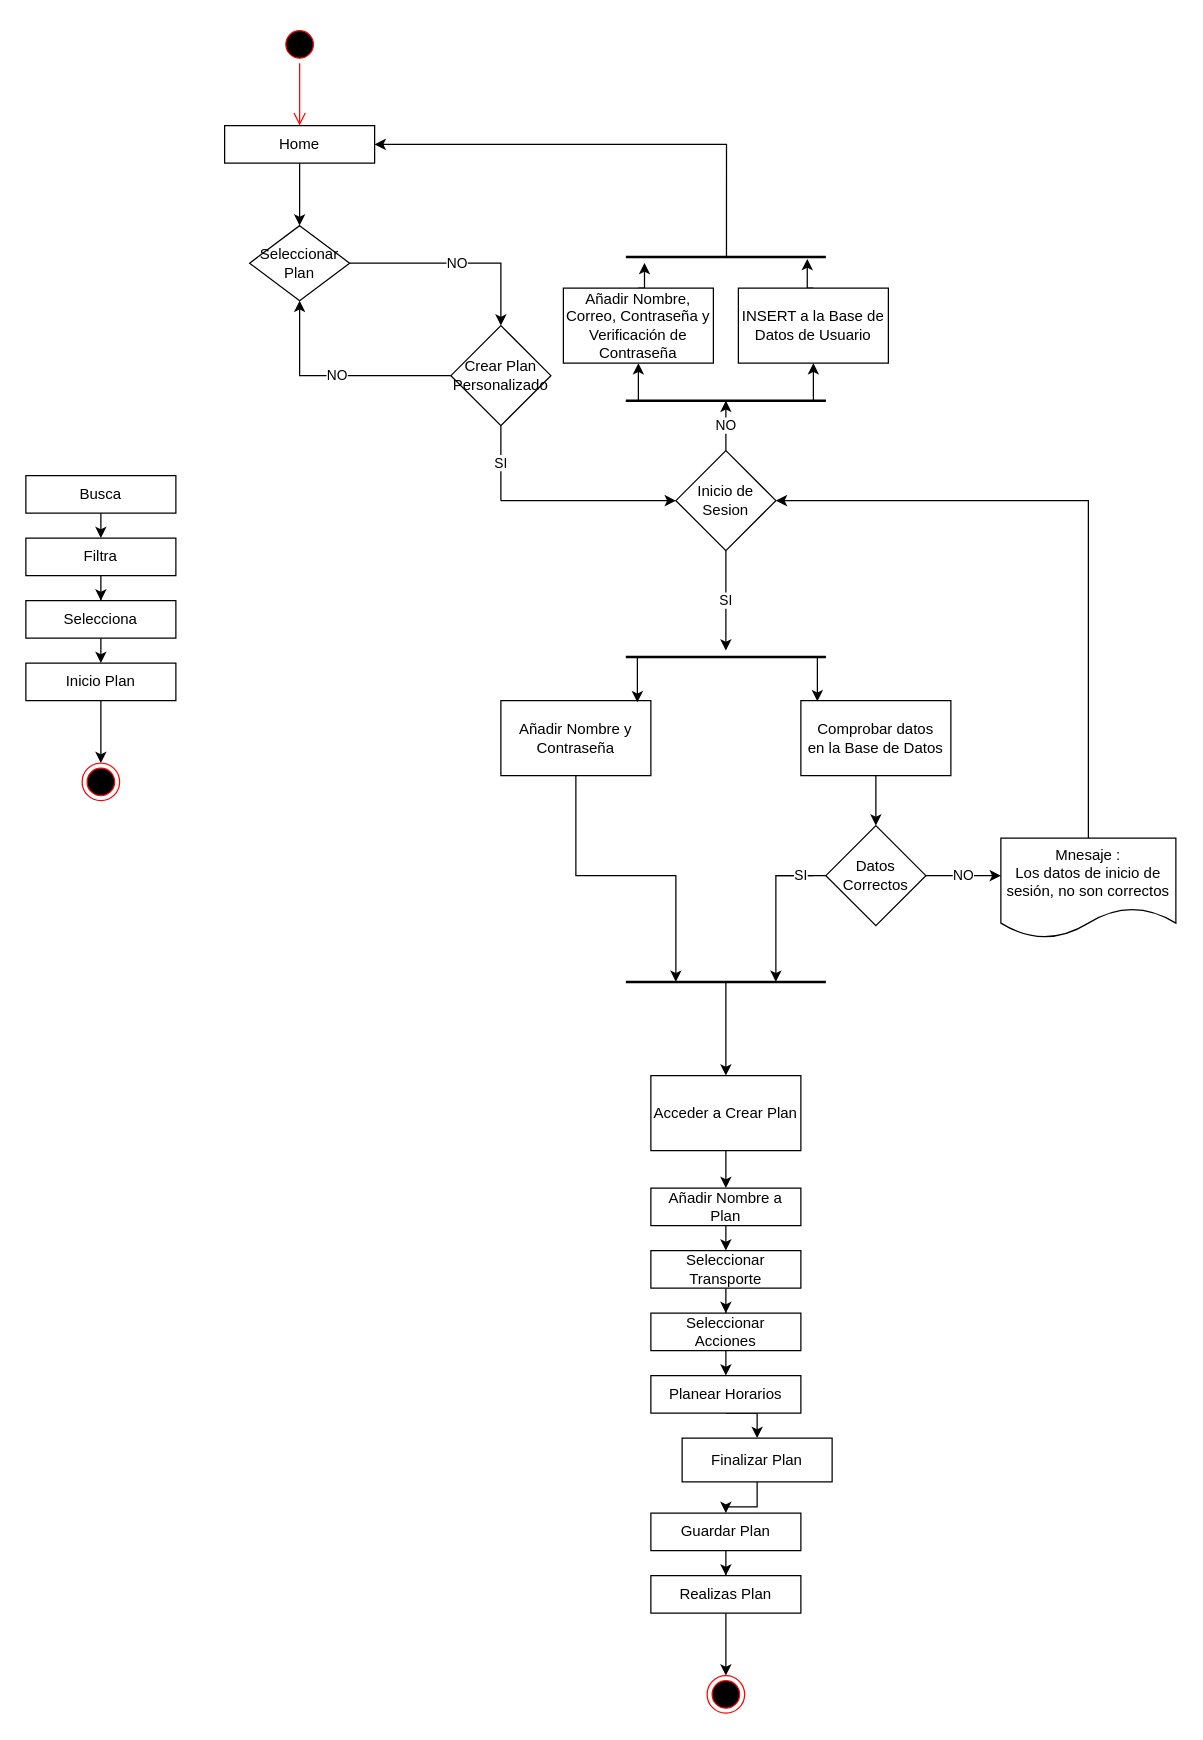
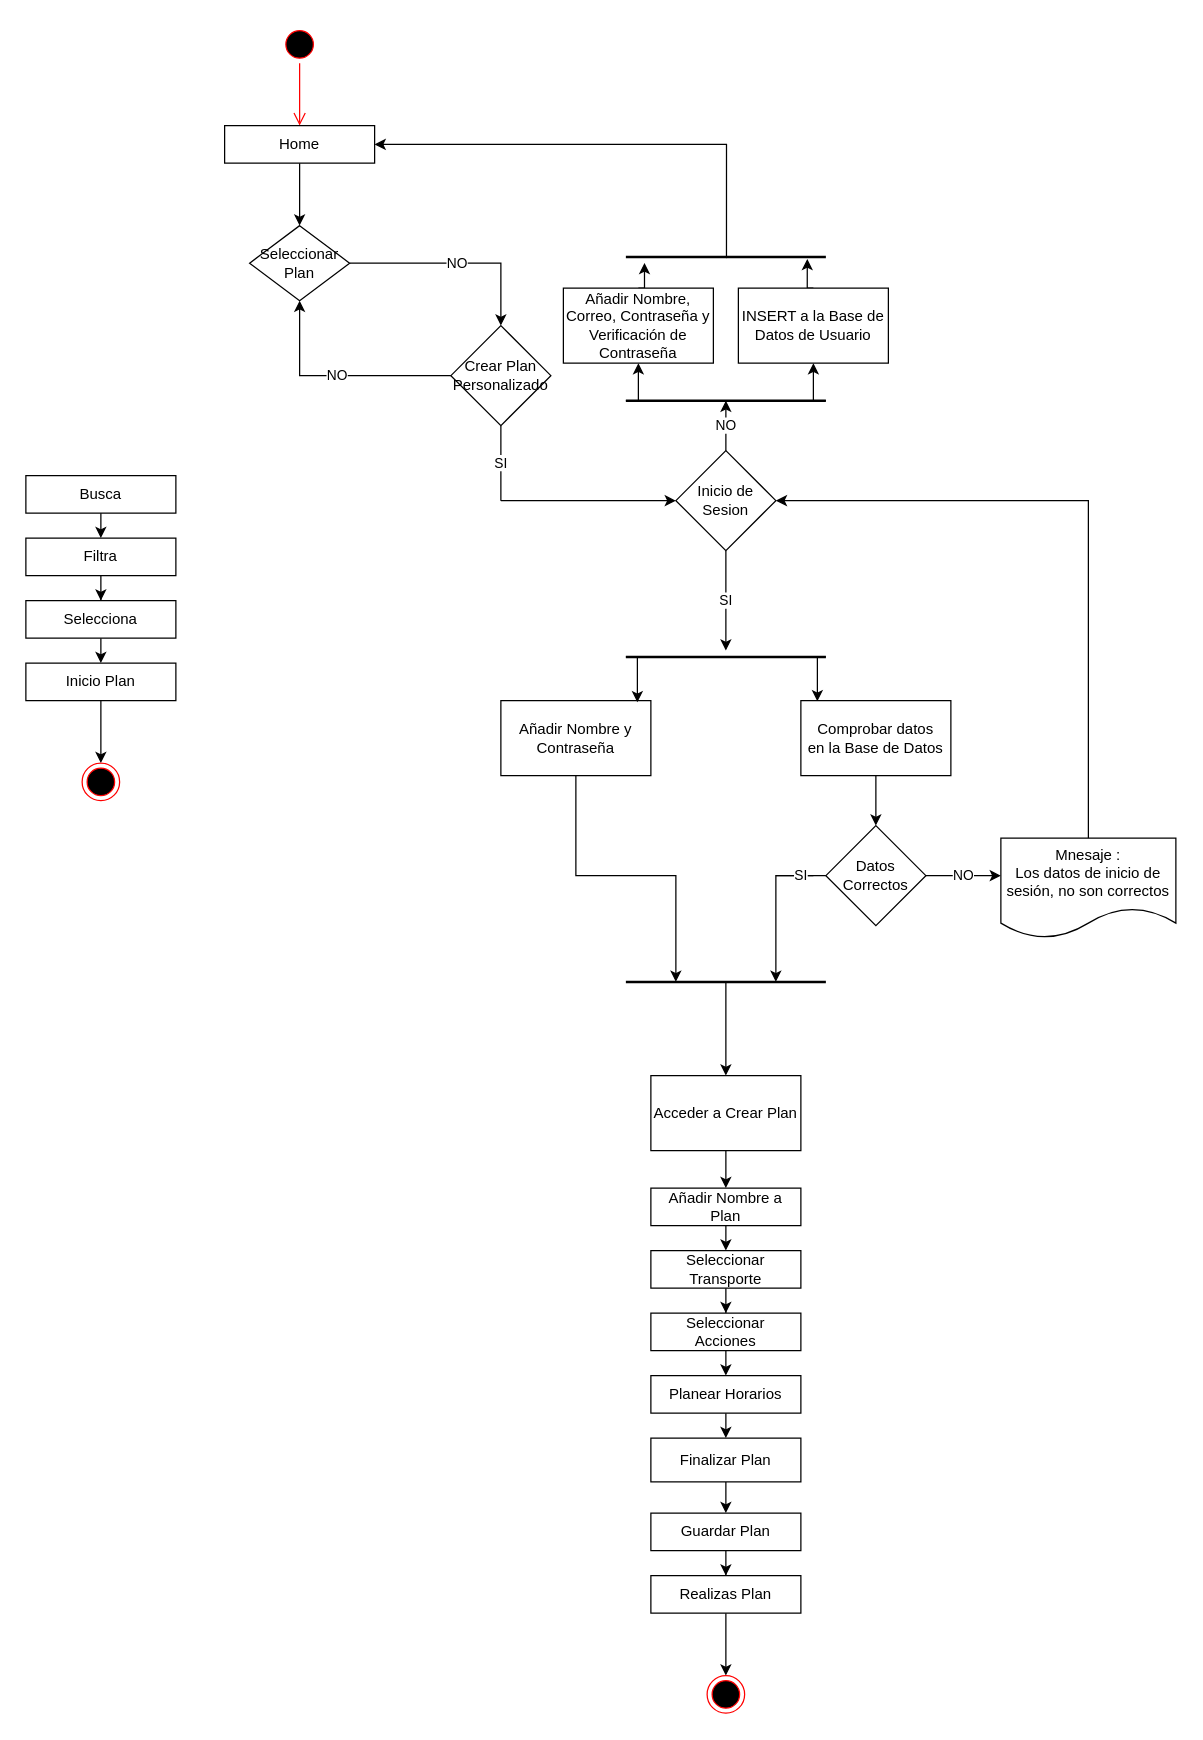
- <mxCell id="24" value="Finalizar Plan" style="rounded=0;whiteSpace=wrap;html=1;" parent="1" vertex="1"><mxGeometry x="545" y="1150" width="120" height="35" as="geometry" /></mxCell>
+ <mxCell id="24" value="Finalizar Plan" style="rounded=0;whiteSpace=wrap;html=1;" parent="1" vertex="1"><mxGeometry x="520" y="1150" width="120" height="35" as="geometry" /></mxCell>
